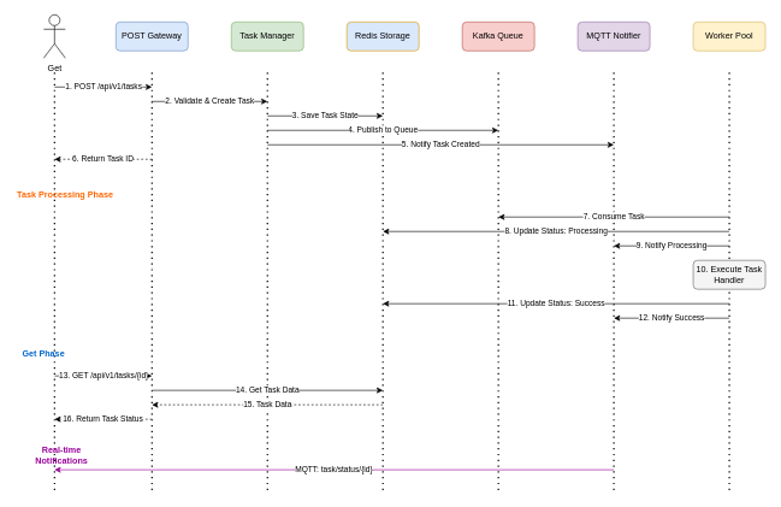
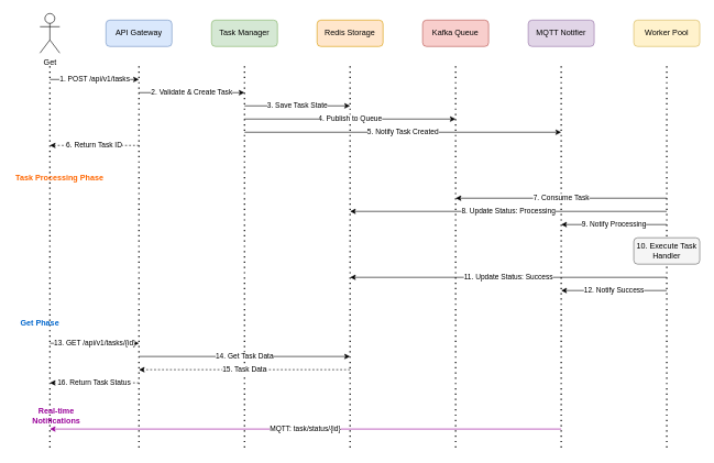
- <mxCell id="3" value="POST Gateway" style="rounded=1;whiteSpace=wrap;html=1;fillColor=#dae8fc;strokeColor=#6c8ebf;" vertex="1" parent="1"><mxGeometry x="160" y="30" width="100" height="40" as="geometry" /></mxCell>
+ <mxCell id="3" value="API Gateway" style="rounded=1;whiteSpace=wrap;html=1;fillColor=#dae8fc;strokeColor=#6c8ebf;" vertex="1" parent="1"><mxGeometry x="160" y="30" width="100" height="40" as="geometry" /></mxCell>
- <mxCell id="5" value="Redis Storage" style="rounded=1;whiteSpace=wrap;html=1;fillColor=#dae8fc;strokeColor=#d79b00;" vertex="1" parent="1"><mxGeometry x="480" y="30" width="100" height="40" as="geometry" /></mxCell>
+ <mxCell id="5" value="Redis Storage" style="rounded=1;whiteSpace=wrap;html=1;fillColor=#ffe6cc;strokeColor=#d79b00;" vertex="1" parent="1"><mxGeometry x="480" y="30" width="100" height="40" as="geometry" /></mxCell>
